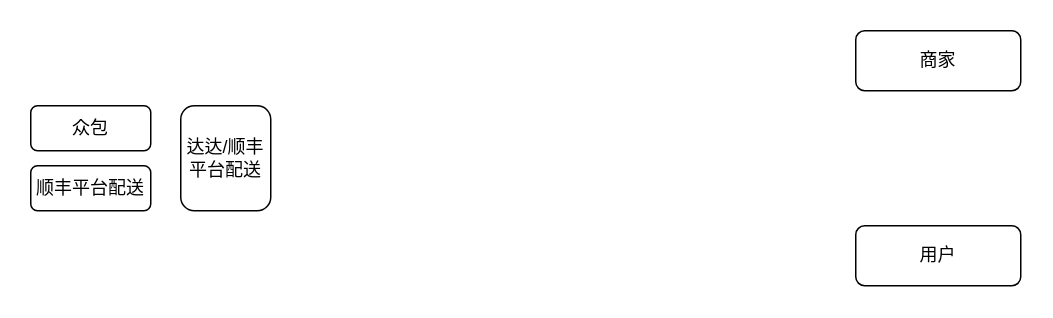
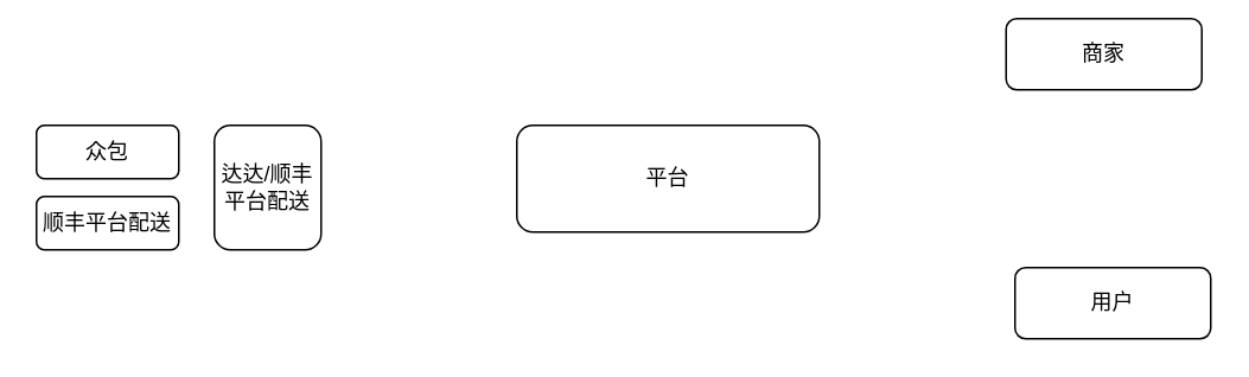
- <mxCell id="3" value="商家" style="rounded=1;whiteSpace=wrap;html=1;" vertex="1" parent="1"><mxGeometry x="570" y="20" width="110" height="40" as="geometry" /></mxCell>
+ <mxCell id="3" value="商家" style="rounded=1;whiteSpace=wrap;html=1;" vertex="1" parent="1"><mxGeometry x="565" y="10" width="110" height="40" as="geometry" /></mxCell>
+ <mxCell id="2" value="平台" style="rounded=1;whiteSpace=wrap;html=1;" vertex="1" parent="1"><mxGeometry x="290" y="70" width="170" height="60" as="geometry" /></mxCell>
